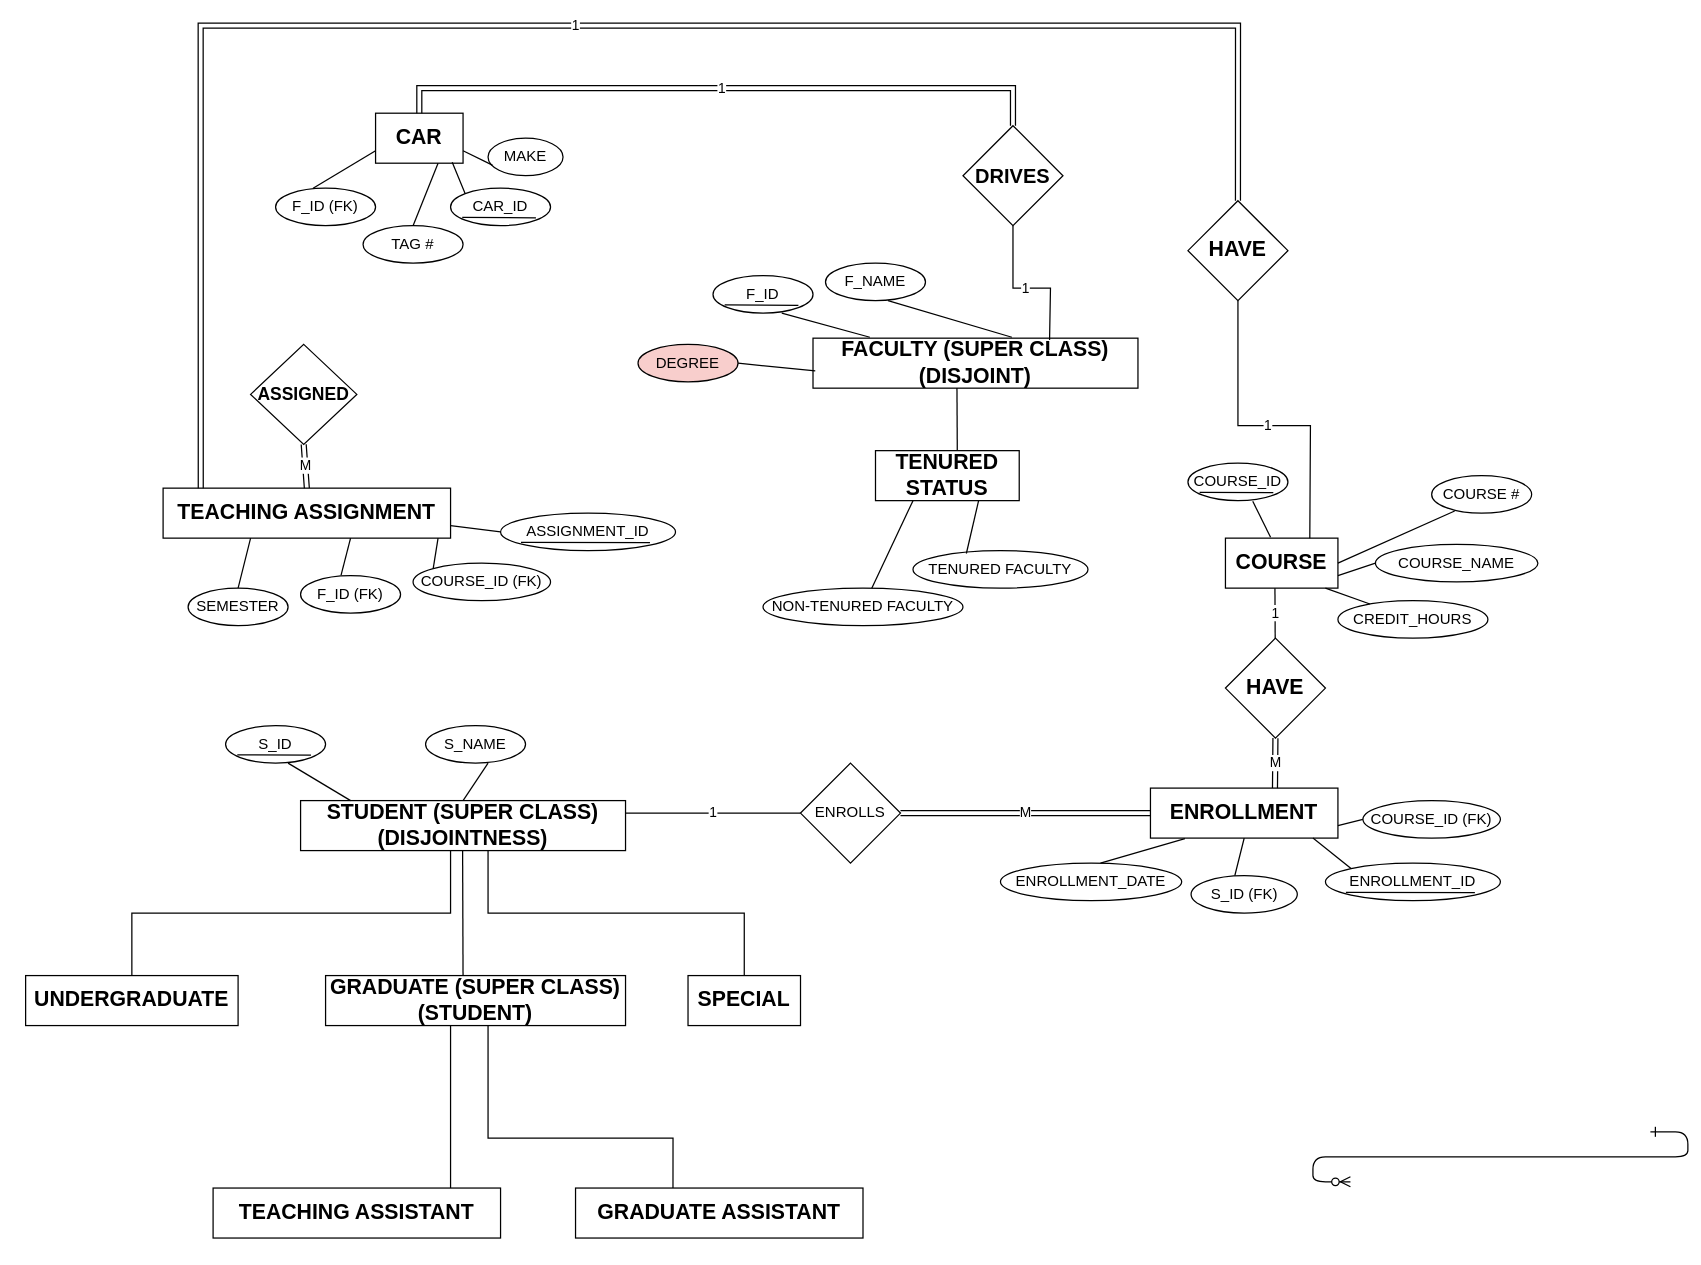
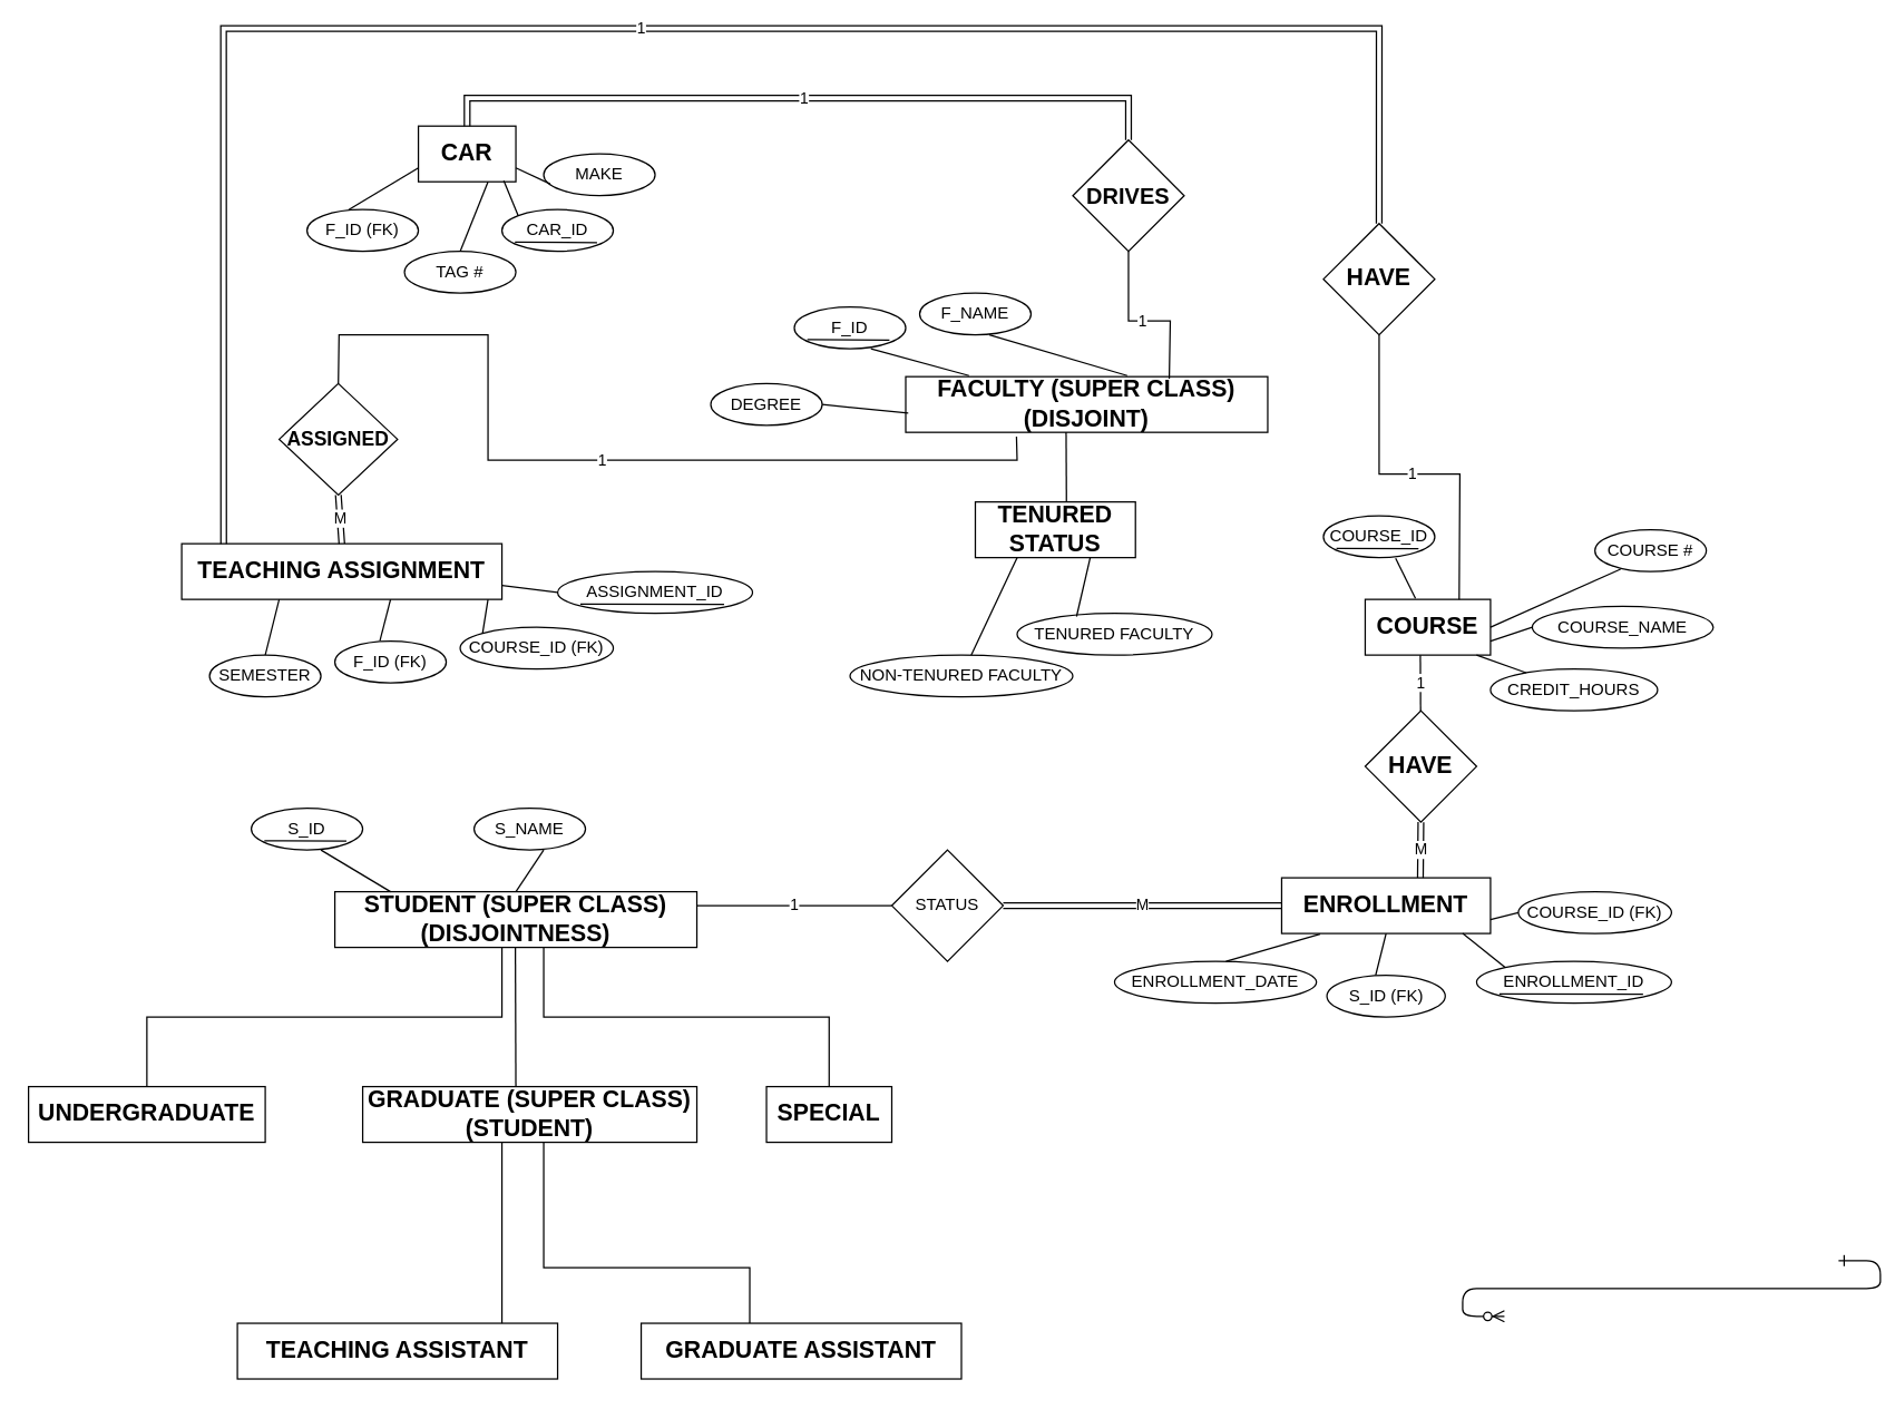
- <mxCell id="67" value="MAKE" style="ellipse;whiteSpace=wrap;html=1;" vertex="1" parent="1"><mxGeometry x="390" y="110" width="60" height="30" as="geometry" /></mxCell>
+ <mxCell id="67" value="MAKE" style="ellipse;whiteSpace=wrap;html=1;" vertex="1" parent="1"><mxGeometry x="390" y="110" width="80" height="30" as="geometry" /></mxCell>
- <mxCell id="27" value="DEGREE" style="ellipse;whiteSpace=wrap;html=1;fillColor=#f8cecc;" vertex="1" parent="1"><mxGeometry x="510" y="275" width="80" height="30" as="geometry" /></mxCell>
+ <mxCell id="27" value="DEGREE" style="ellipse;whiteSpace=wrap;html=1;" vertex="1" parent="1"><mxGeometry x="510" y="275" width="80" height="30" as="geometry" /></mxCell>
+ <mxCell id="80" value="1" style="endArrow=none;html=1;rounded=0;entryX=0.306;entryY=1.077;entryDx=0;entryDy=0;entryPerimeter=0;exitX=0.5;exitY=0;exitDx=0;exitDy=0;" edge="1" parent="1" source="79" target="5"><mxGeometry width="50" height="50" relative="1" as="geometry"><mxPoint x="245" y="275" as="sourcePoint" /><mxPoint x="295" y="225" as="targetPoint" /><Array as="points"><mxPoint x="243" y="240" /><mxPoint x="350" y="240" /><mxPoint x="350" y="275" /><mxPoint x="350" y="330" /><mxPoint x="730" y="330" /></Array></mxGeometry></mxCell>
- <mxCell id="73" value="ENROLLS" style="rhombus;whiteSpace=wrap;html=1;" vertex="1" parent="1"><mxGeometry x="640" y="610" width="80" height="80" as="geometry" /></mxCell>
+ <mxCell id="73" value="STATUS" style="rhombus;whiteSpace=wrap;html=1;" vertex="1" parent="1"><mxGeometry x="640" y="610" width="80" height="80" as="geometry" /></mxCell>
